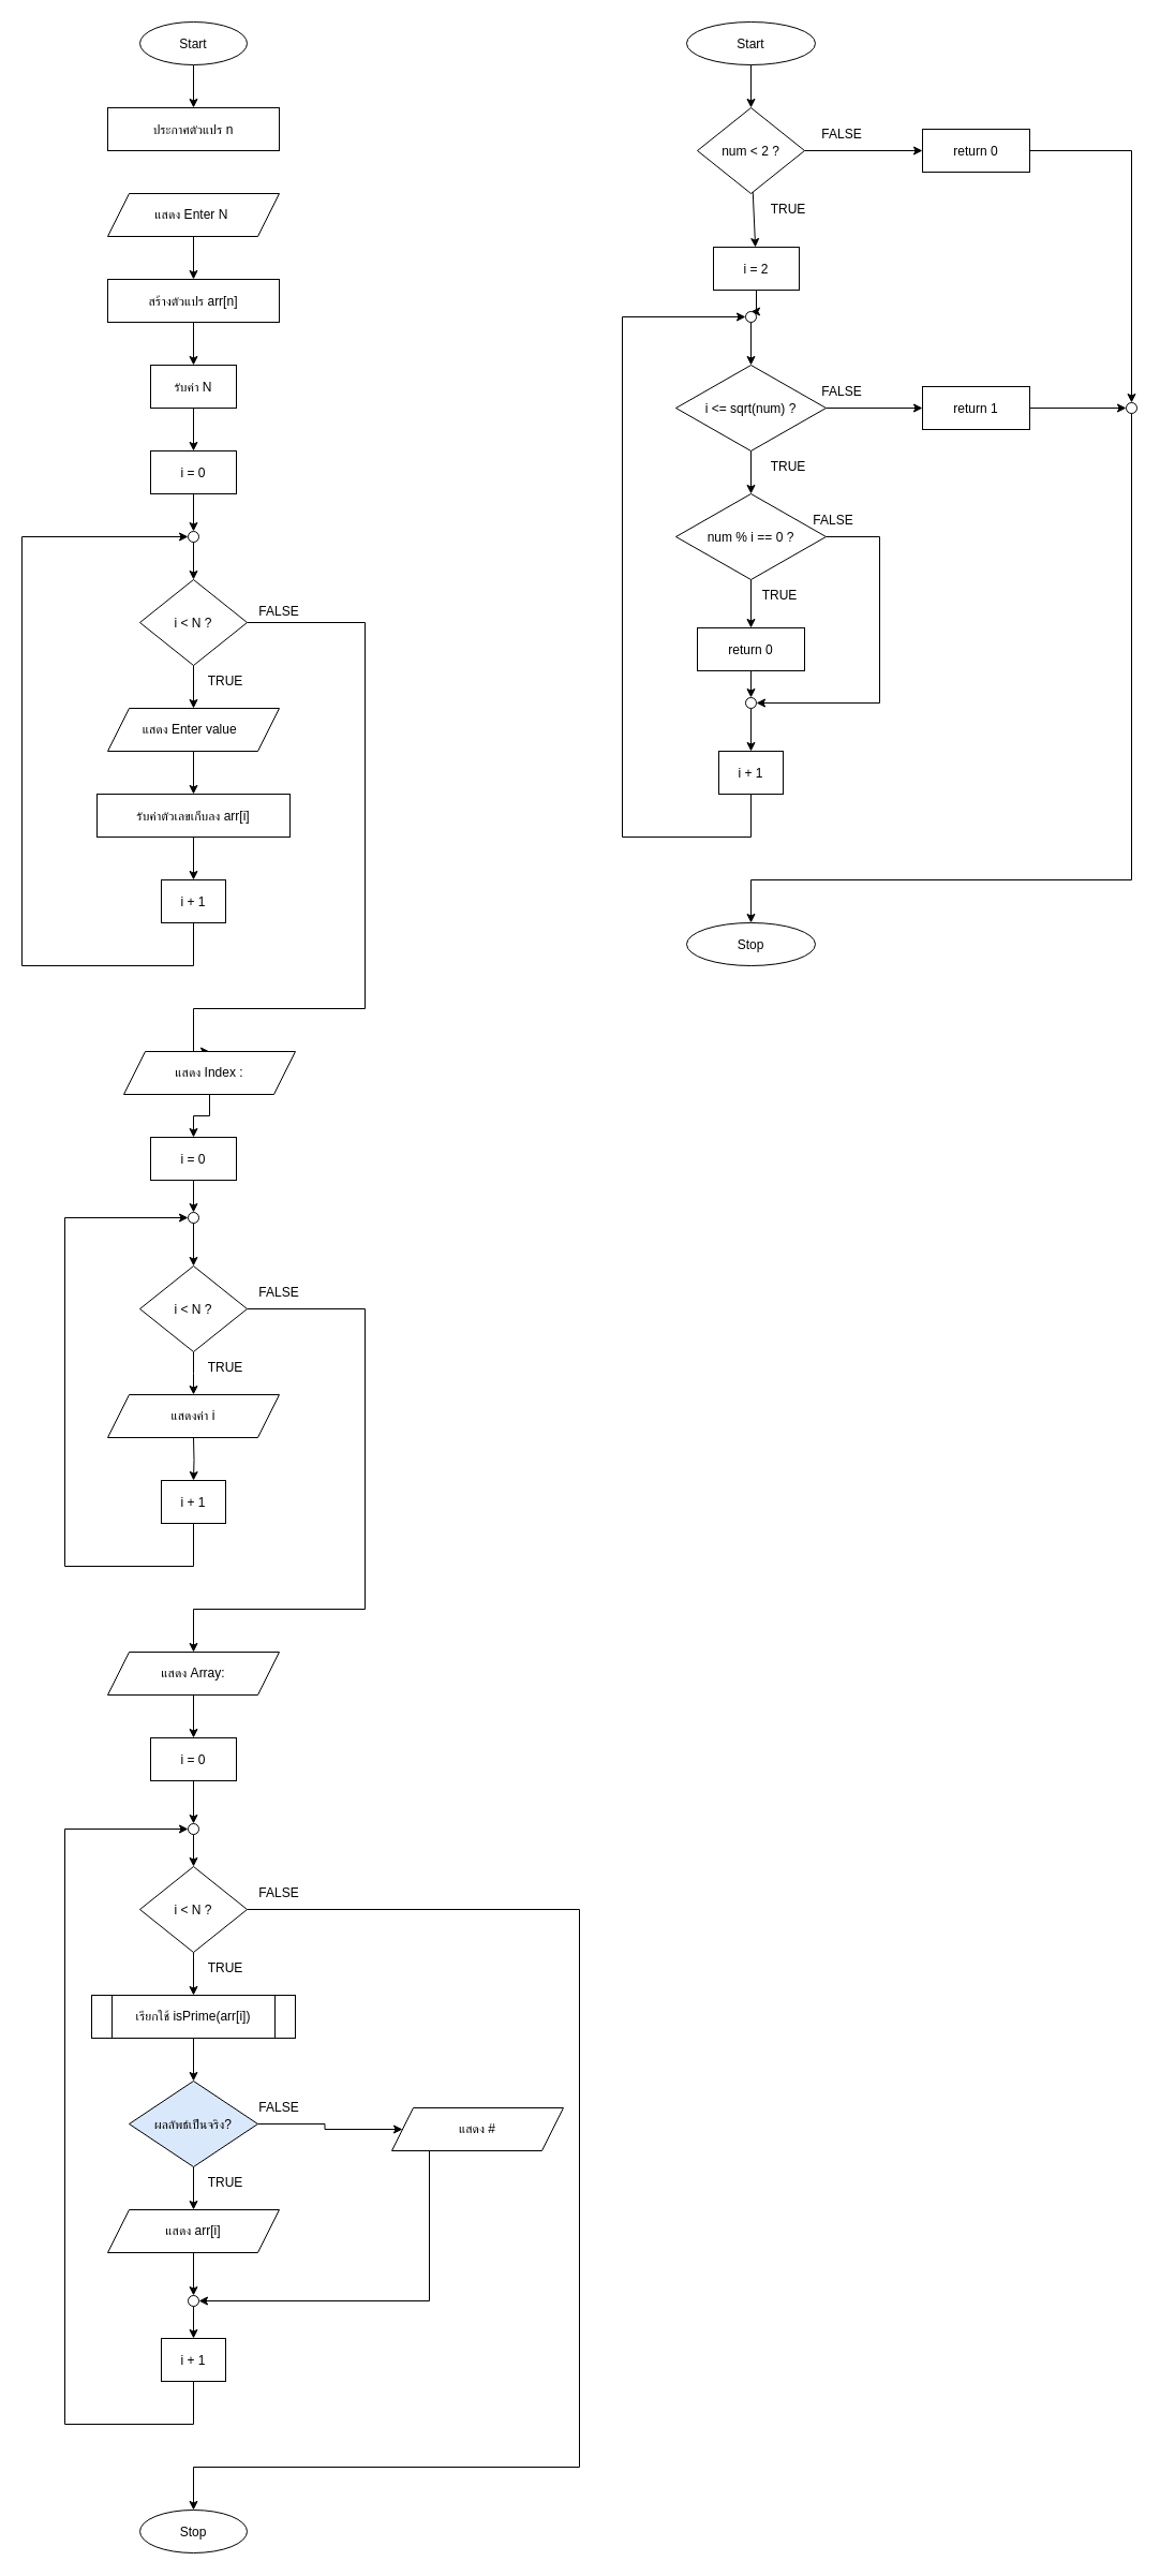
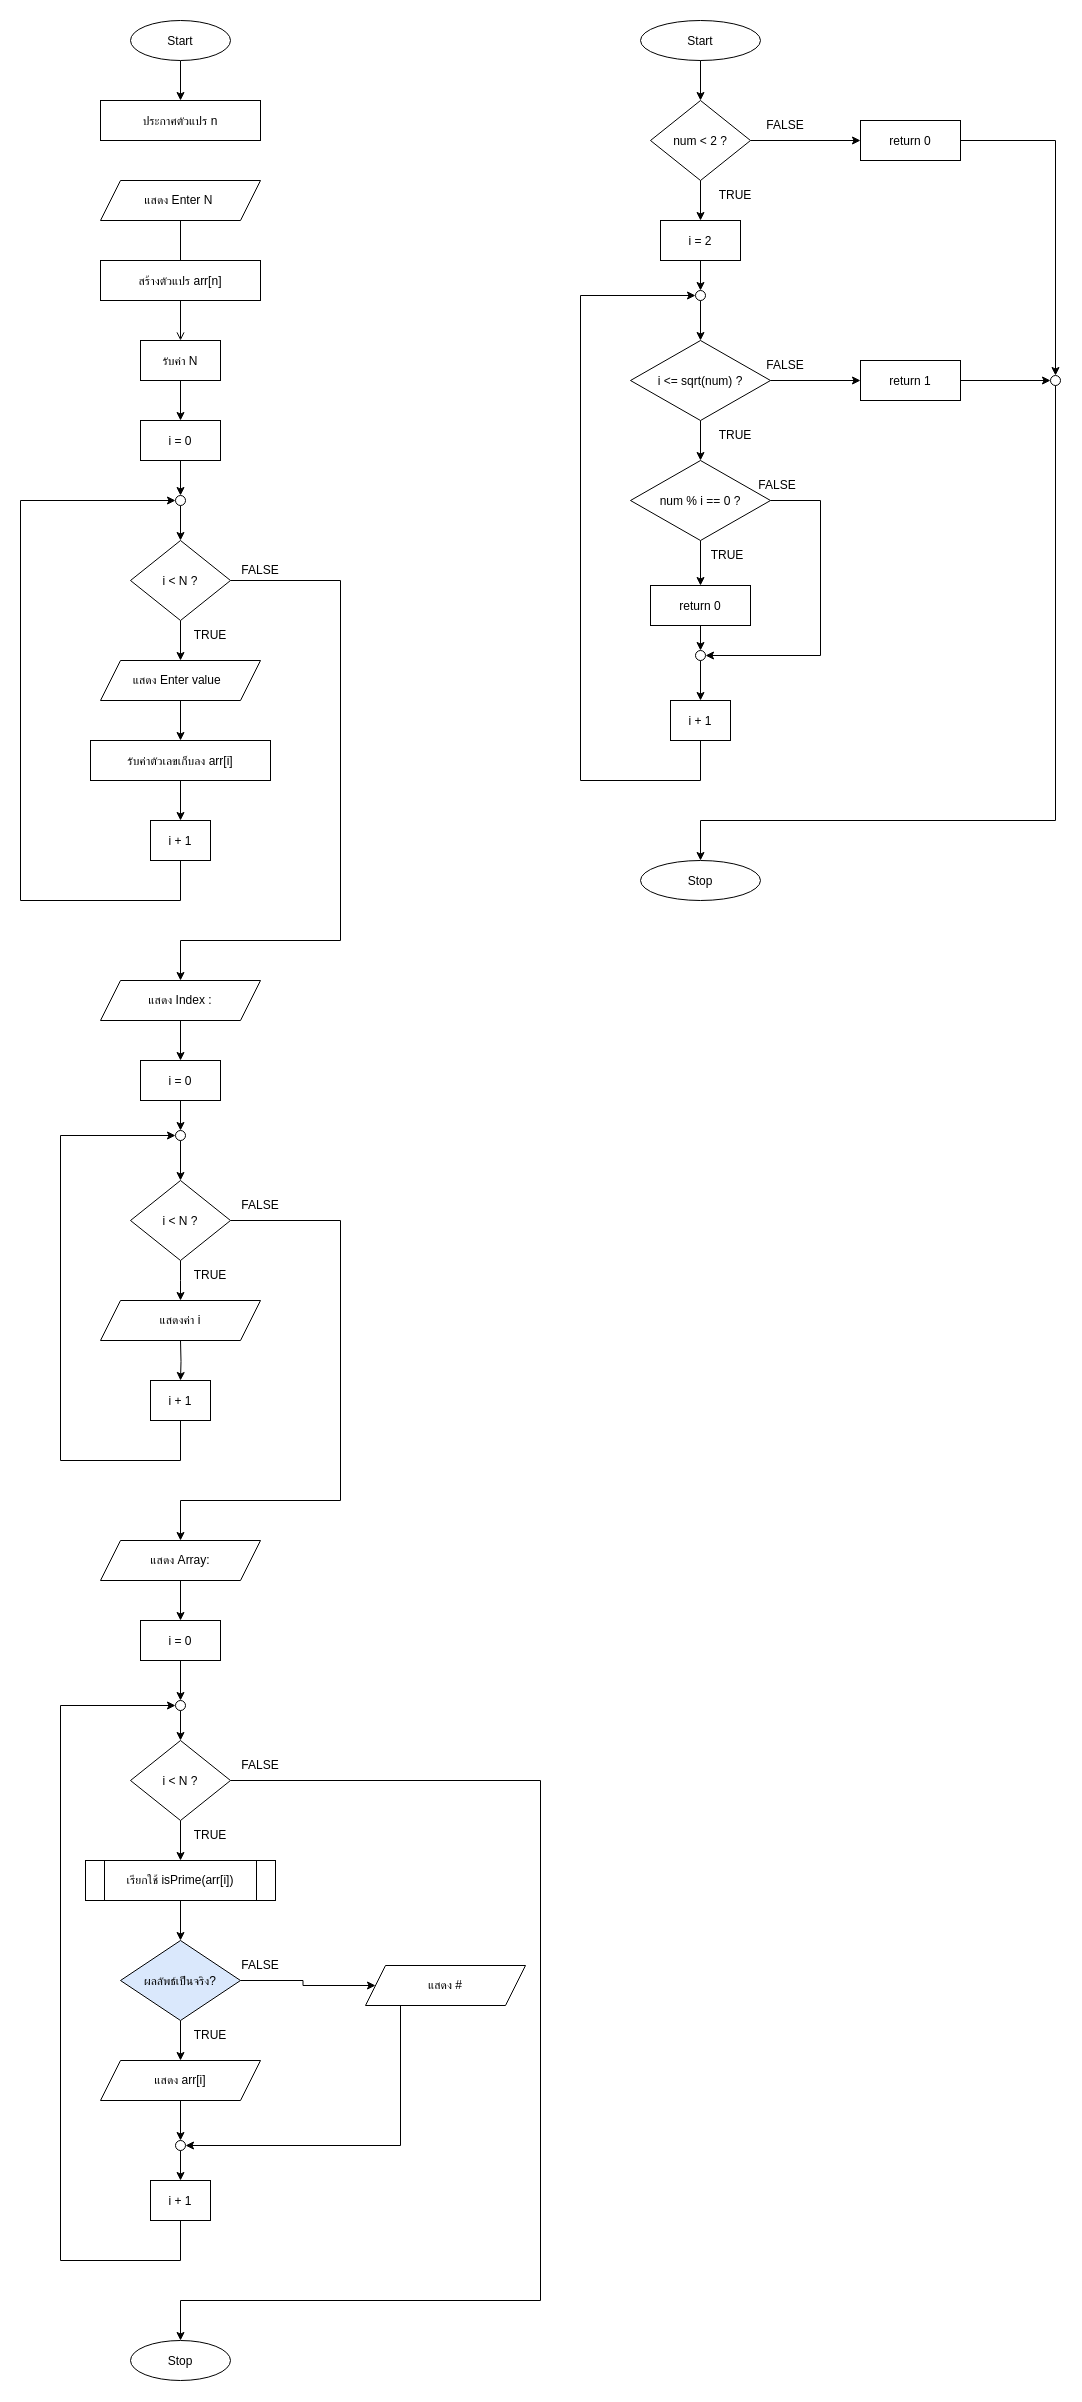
- <mxCell id="33" value="i = 2" style="rectangle" vertex="1" parent="1"><mxGeometry x="665" y="230" width="80" height="40" as="geometry" /></mxCell>
+ <mxCell id="33" value="i = 2" style="rectangle" vertex="1" parent="1"><mxGeometry x="660" y="220" width="80" height="40" as="geometry" /></mxCell>
- <mxCell id="47" value="" style="edgeStyle=orthogonalEdgeStyle;rounded=0;orthogonalLoop=1;jettySize=auto;html=1;" edge="1" parent="1" source="48" target="7"><mxGeometry relative="1" as="geometry" /></mxCell>
+ <mxCell id="47" value="" style="edgeStyle=orthogonalEdgeStyle;rounded=0;orthogonalLoop=1;jettySize=auto;html=1;endArrow=none;" edge="1" parent="1" source="48" target="7"><mxGeometry relative="1" as="geometry" /></mxCell>
- <mxCell id="6" value="" style="edgeStyle=orthogonalEdgeStyle;rounded=0;orthogonalLoop=1;jettySize=auto;html=1;" edge="1" parent="1" source="7" target="5"><mxGeometry relative="1" as="geometry" /></mxCell>
+ <mxCell id="6" value="" style="edgeStyle=orthogonalEdgeStyle;rounded=0;orthogonalLoop=1;jettySize=auto;html=1;endArrow=open;" edge="1" parent="1" source="7" target="5"><mxGeometry relative="1" as="geometry" /></mxCell>
- <mxCell id="55" value="&lt;span style=&quot;text-wrap-mode: nowrap;&quot;&gt;แสดง Index :&lt;/span&gt;" style="shape=parallelogram;perimeter=parallelogramPerimeter;whiteSpace=wrap;html=1;fixedSize=1;" vertex="1" parent="1"><mxGeometry x="115" y="980" width="160" height="40" as="geometry" /></mxCell>
+ <mxCell id="55" value="&lt;span style=&quot;text-wrap-mode: nowrap;&quot;&gt;แสดง Index :&lt;/span&gt;" style="shape=parallelogram;perimeter=parallelogramPerimeter;whiteSpace=wrap;html=1;fixedSize=1;" vertex="1" parent="1"><mxGeometry x="100" y="980" width="160" height="40" as="geometry" /></mxCell>
